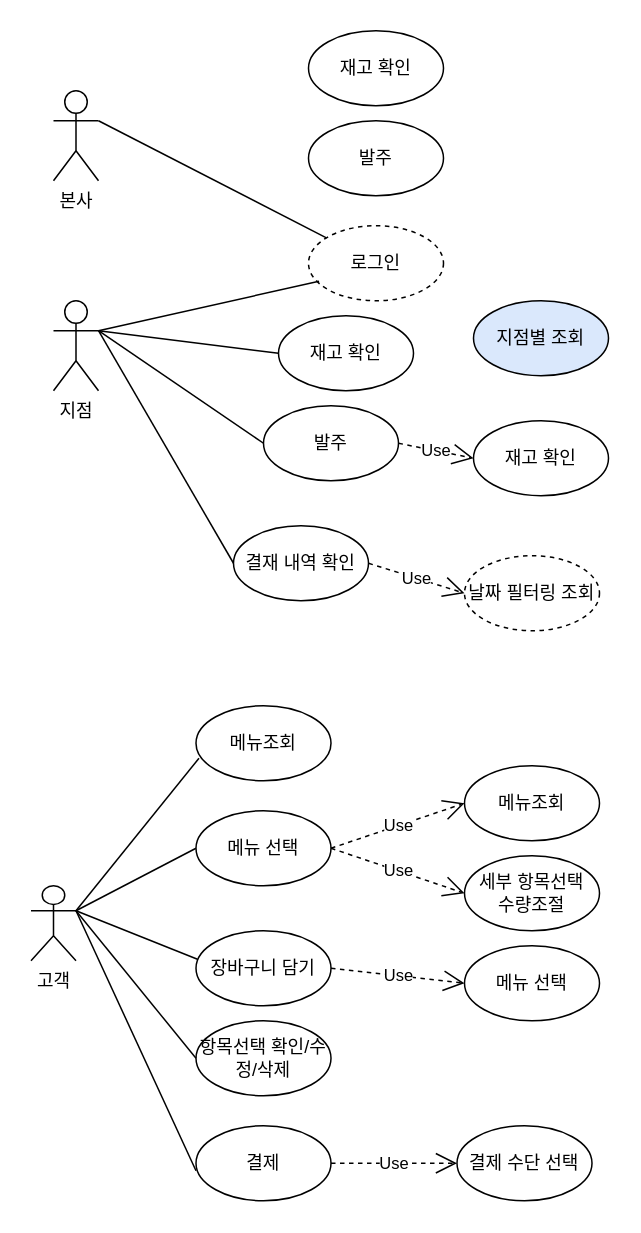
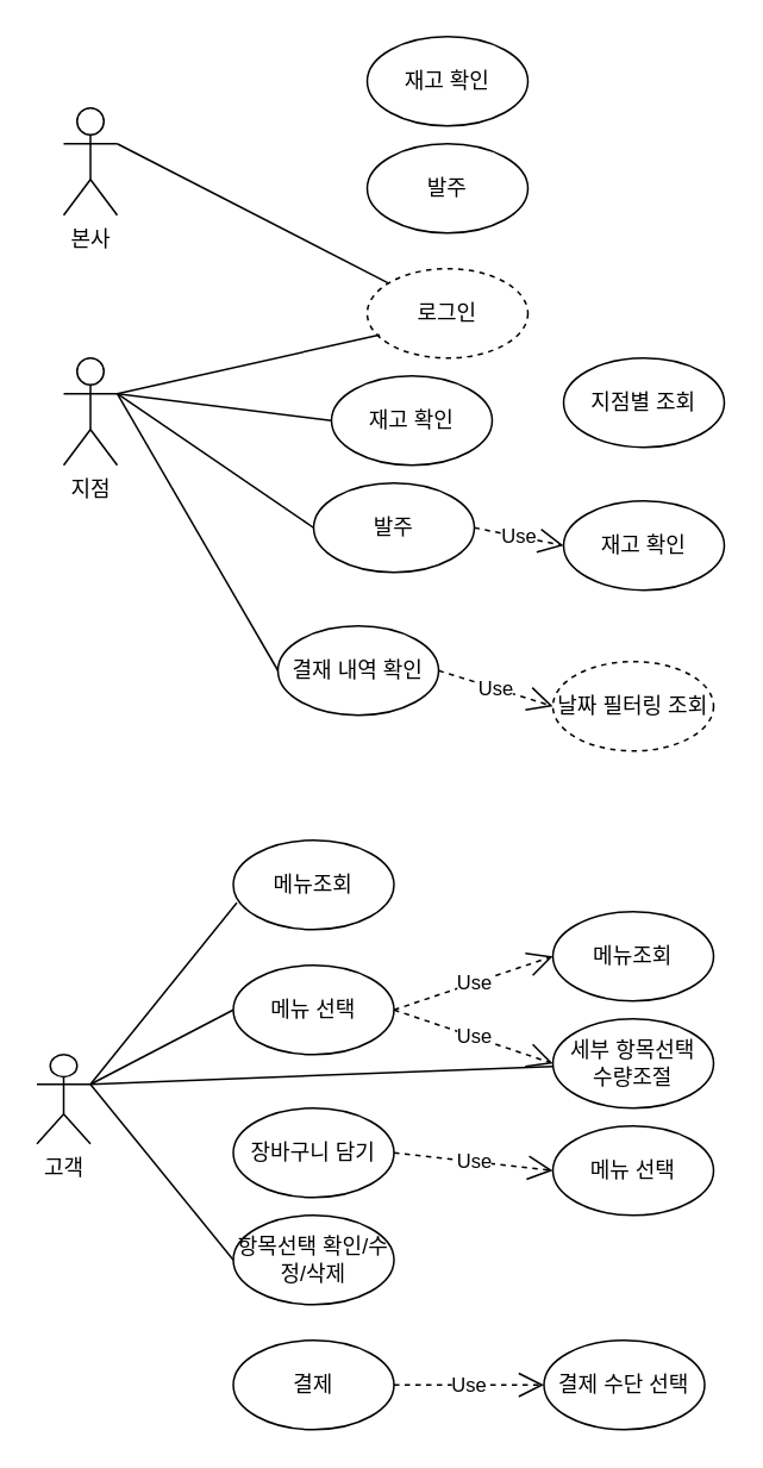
- <mxCell id="32" value="지점별 조회" style="ellipse;whiteSpace=wrap;html=1;fillColor=#dae8fc;" vertex="1" parent="1"><mxGeometry x="315" y="200" width="90" height="50" as="geometry" /></mxCell>
+ <mxCell id="32" value="지점별 조회" style="ellipse;whiteSpace=wrap;html=1;" vertex="1" parent="1"><mxGeometry x="315" y="200" width="90" height="50" as="geometry" /></mxCell>
- <mxCell id="21" value="" style="endArrow=none;html=1;rounded=0;entryX=0.011;entryY=0.38;entryDx=0;entryDy=0;entryPerimeter=0;exitX=1;exitY=0.333;exitDx=0;exitDy=0;exitPerimeter=0;" parent="1" source="4" target="12" edge="1"><mxGeometry width="50" height="50" relative="1" as="geometry"><mxPoint x="90" y="610" as="sourcePoint" /><mxPoint x="140" y="575" as="targetPoint" /></mxGeometry></mxCell>
+ <mxCell id="21" value="" style="endArrow=none;html=1;rounded=0;exitX=1;exitY=0.333;exitDx=0;exitDy=0;exitPerimeter=0;" parent="1" source="4" target="11" edge="1"><mxGeometry width="50" height="50" relative="1" as="geometry"><mxPoint x="90" y="610" as="sourcePoint" /><mxPoint x="140" y="575" as="targetPoint" /></mxGeometry></mxCell>
- <mxCell id="15" value="" style="endArrow=none;html=1;rounded=0;exitX=0;exitY=0.6;exitDx=0;exitDy=0;exitPerimeter=0;entryX=1;entryY=0.333;entryDx=0;entryDy=0;entryPerimeter=0;" parent="1" source="13" edge="1" target="4"><mxGeometry width="50" height="50" relative="1" as="geometry"><mxPoint x="140" y="665" as="sourcePoint" /><mxPoint x="50" y="610" as="targetPoint" /></mxGeometry></mxCell>
